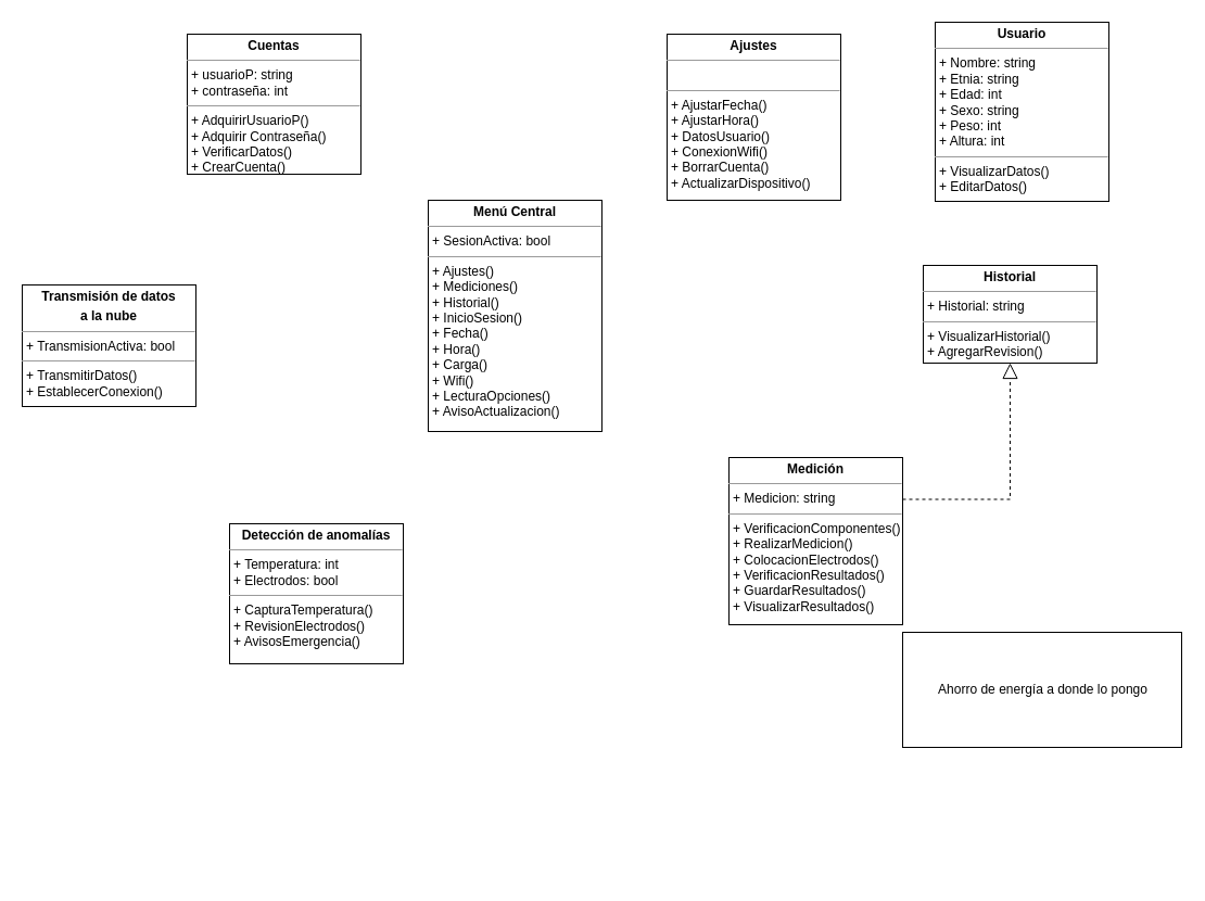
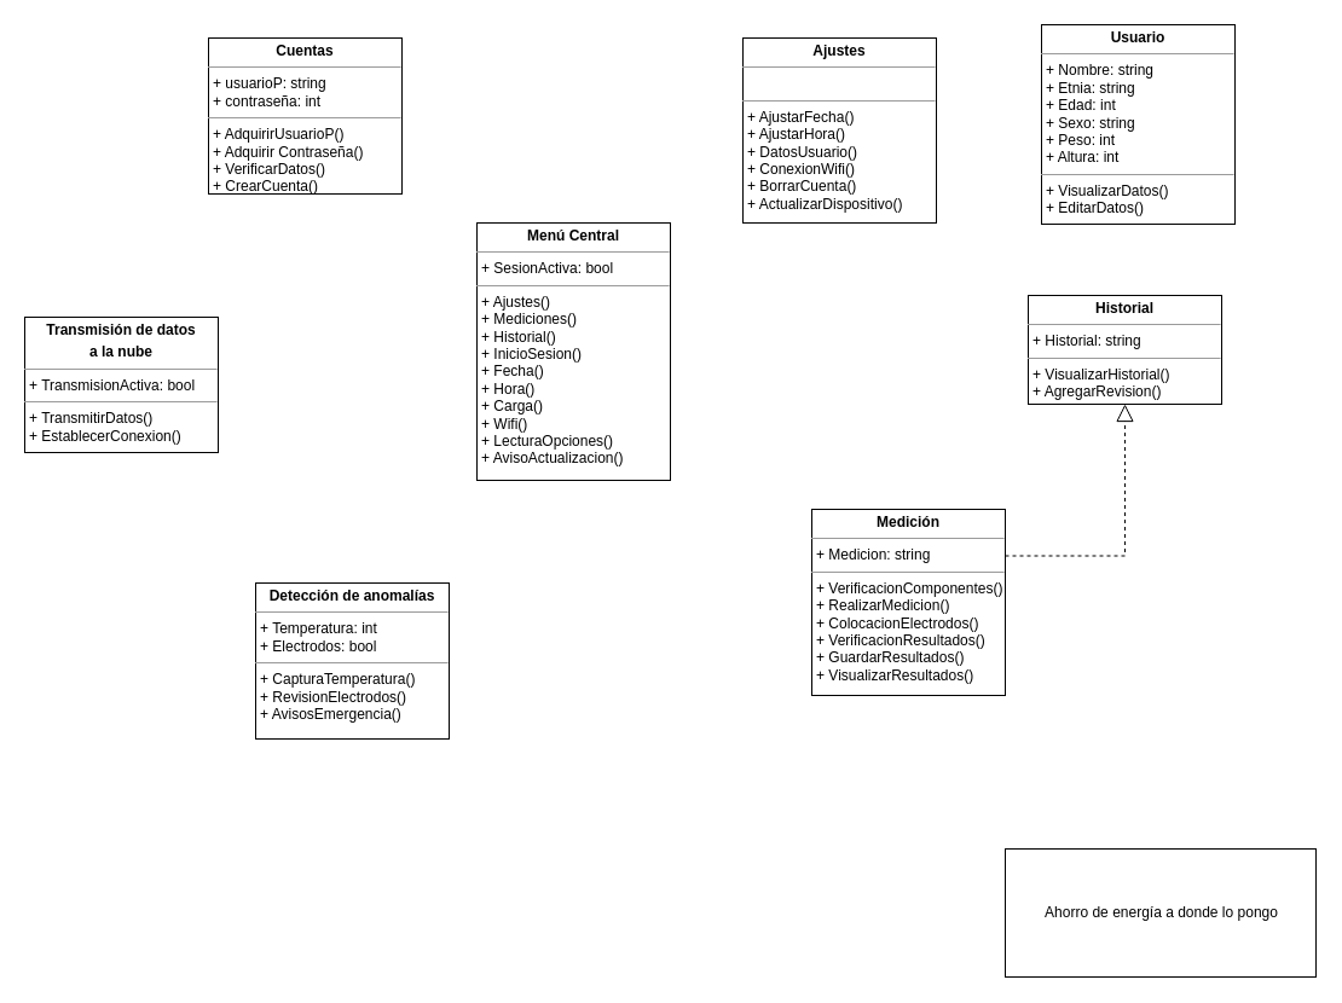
- <mxCell id="11" value="Ahorro de energía a donde lo pongo" style="html=1;" vertex="1" parent="1"><mxGeometry x="831" y="582" width="257" height="106" as="geometry" /></mxCell>
+ <mxCell id="11" value="Ahorro de energía a donde lo pongo" style="html=1;" vertex="1" parent="1"><mxGeometry x="831" y="702" width="257" height="106" as="geometry" /></mxCell>
